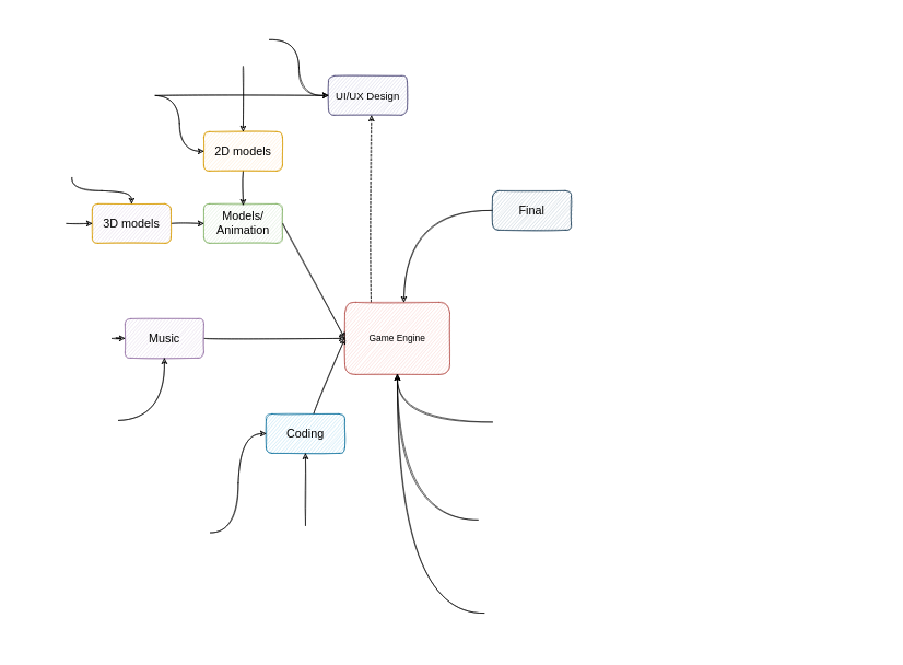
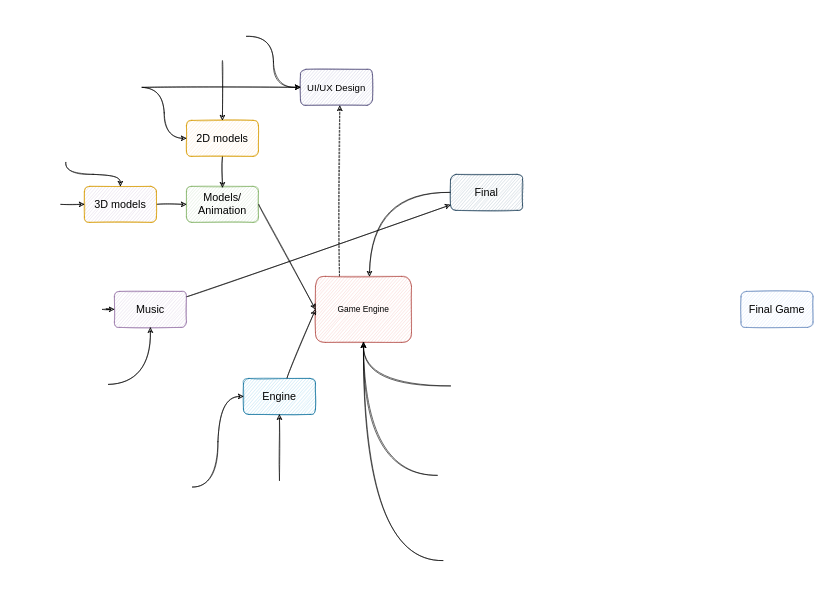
- <mxCell id="9" value="" style="endArrow=classic;html=1;entryX=0;entryY=0.5;entryDx=0;entryDy=0;curved=1;sketch=1;" edge="1" parent="1" source="5" target="3"><mxGeometry width="50" height="50" relative="1" as="geometry"><mxPoint x="395" y="565" as="sourcePoint" /><mxPoint x="465.711" y="515" as="targetPoint" /></mxGeometry></mxCell>
+ <mxCell id="9" value="" style="endArrow=classic;html=1;curved=1;sketch=1;" edge="1" parent="1" source="5" target="12"><mxGeometry width="50" height="50" relative="1" as="geometry"><mxPoint x="395" y="565" as="sourcePoint" /><mxPoint x="465.711" y="515" as="targetPoint" /></mxGeometry></mxCell>
+ <mxCell id="7" value="&lt;font style=&quot;font-size: 18px&quot;&gt;Final Game&lt;/font&gt;" style="whiteSpace=wrap;html=1;fillColor=#dae8fc;strokeColor=#6c8ebf;rounded=1;sketch=1;" vertex="1" parent="1"><mxGeometry x="1234" y="485" width="120" height="60" as="geometry" /></mxCell>
- <mxCell id="6" value="&lt;font style=&quot;font-size: 18px&quot;&gt;Coding&lt;/font&gt;" style="whiteSpace=wrap;html=1;fillColor=#b1ddf0;strokeColor=#10739e;rounded=1;sketch=1;" vertex="1" parent="1"><mxGeometry x="405" y="630" width="120" height="60" as="geometry" /></mxCell>
+ <mxCell id="6" value="&lt;font style=&quot;font-size: 18px&quot;&gt;Engine&lt;/font&gt;" style="whiteSpace=wrap;html=1;fillColor=#b1ddf0;strokeColor=#10739e;rounded=1;sketch=1;" vertex="1" parent="1"><mxGeometry x="405" y="630" width="120" height="60" as="geometry" /></mxCell>
